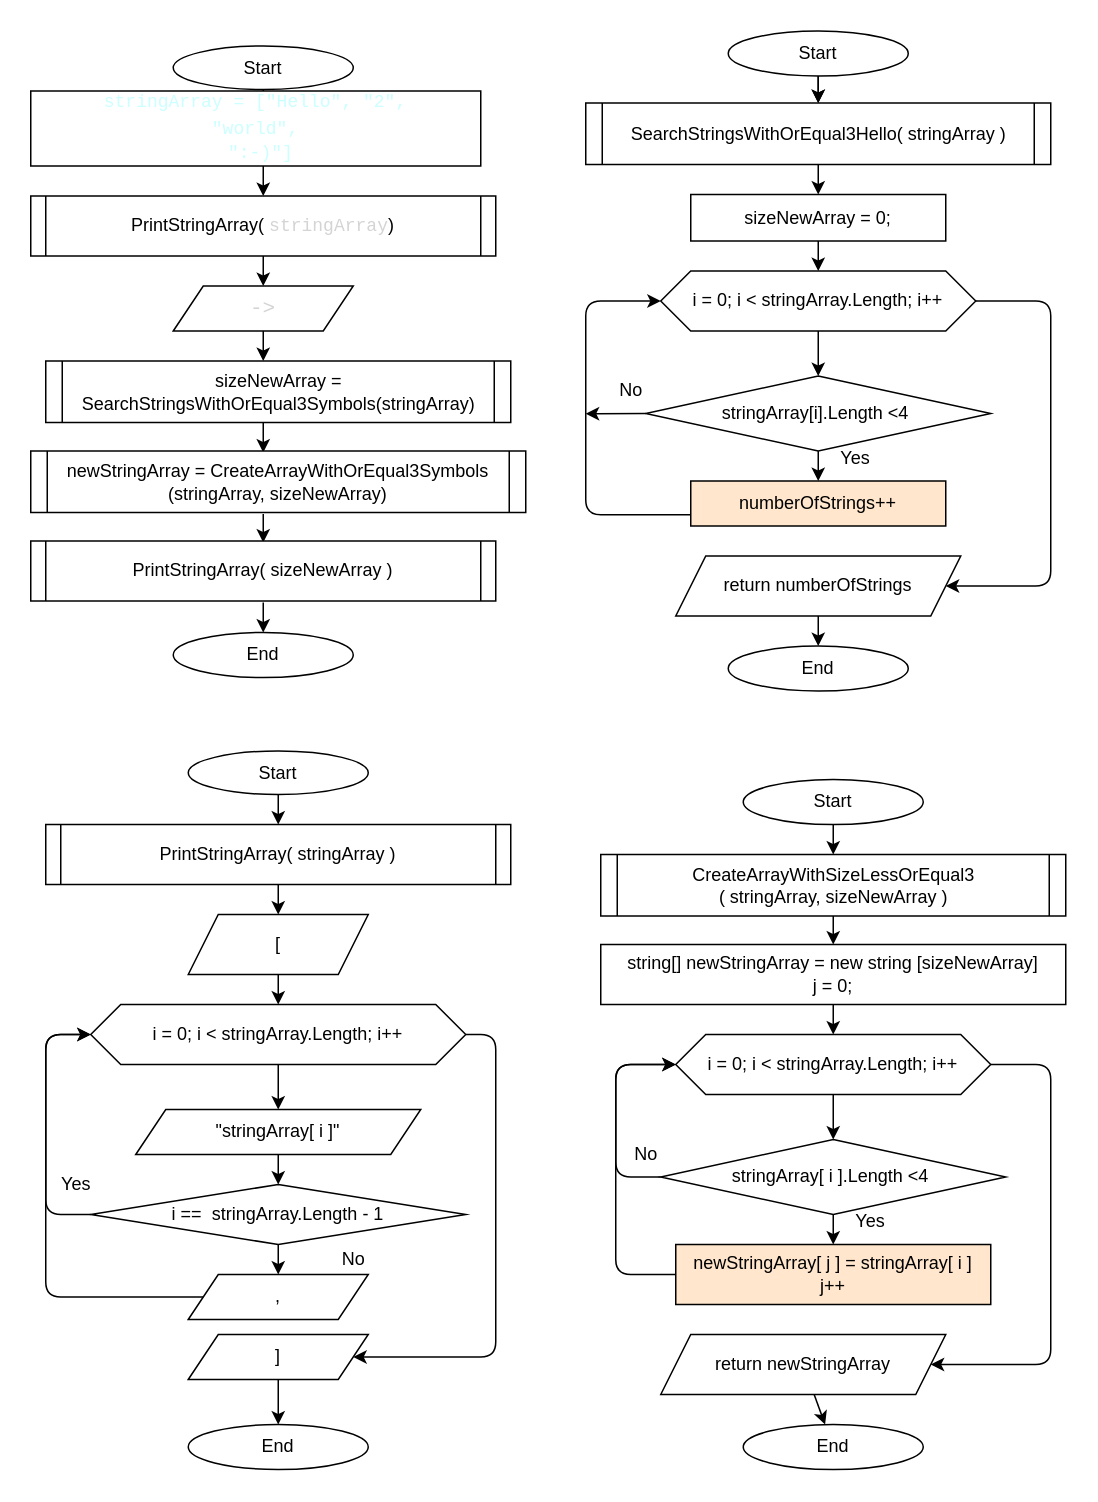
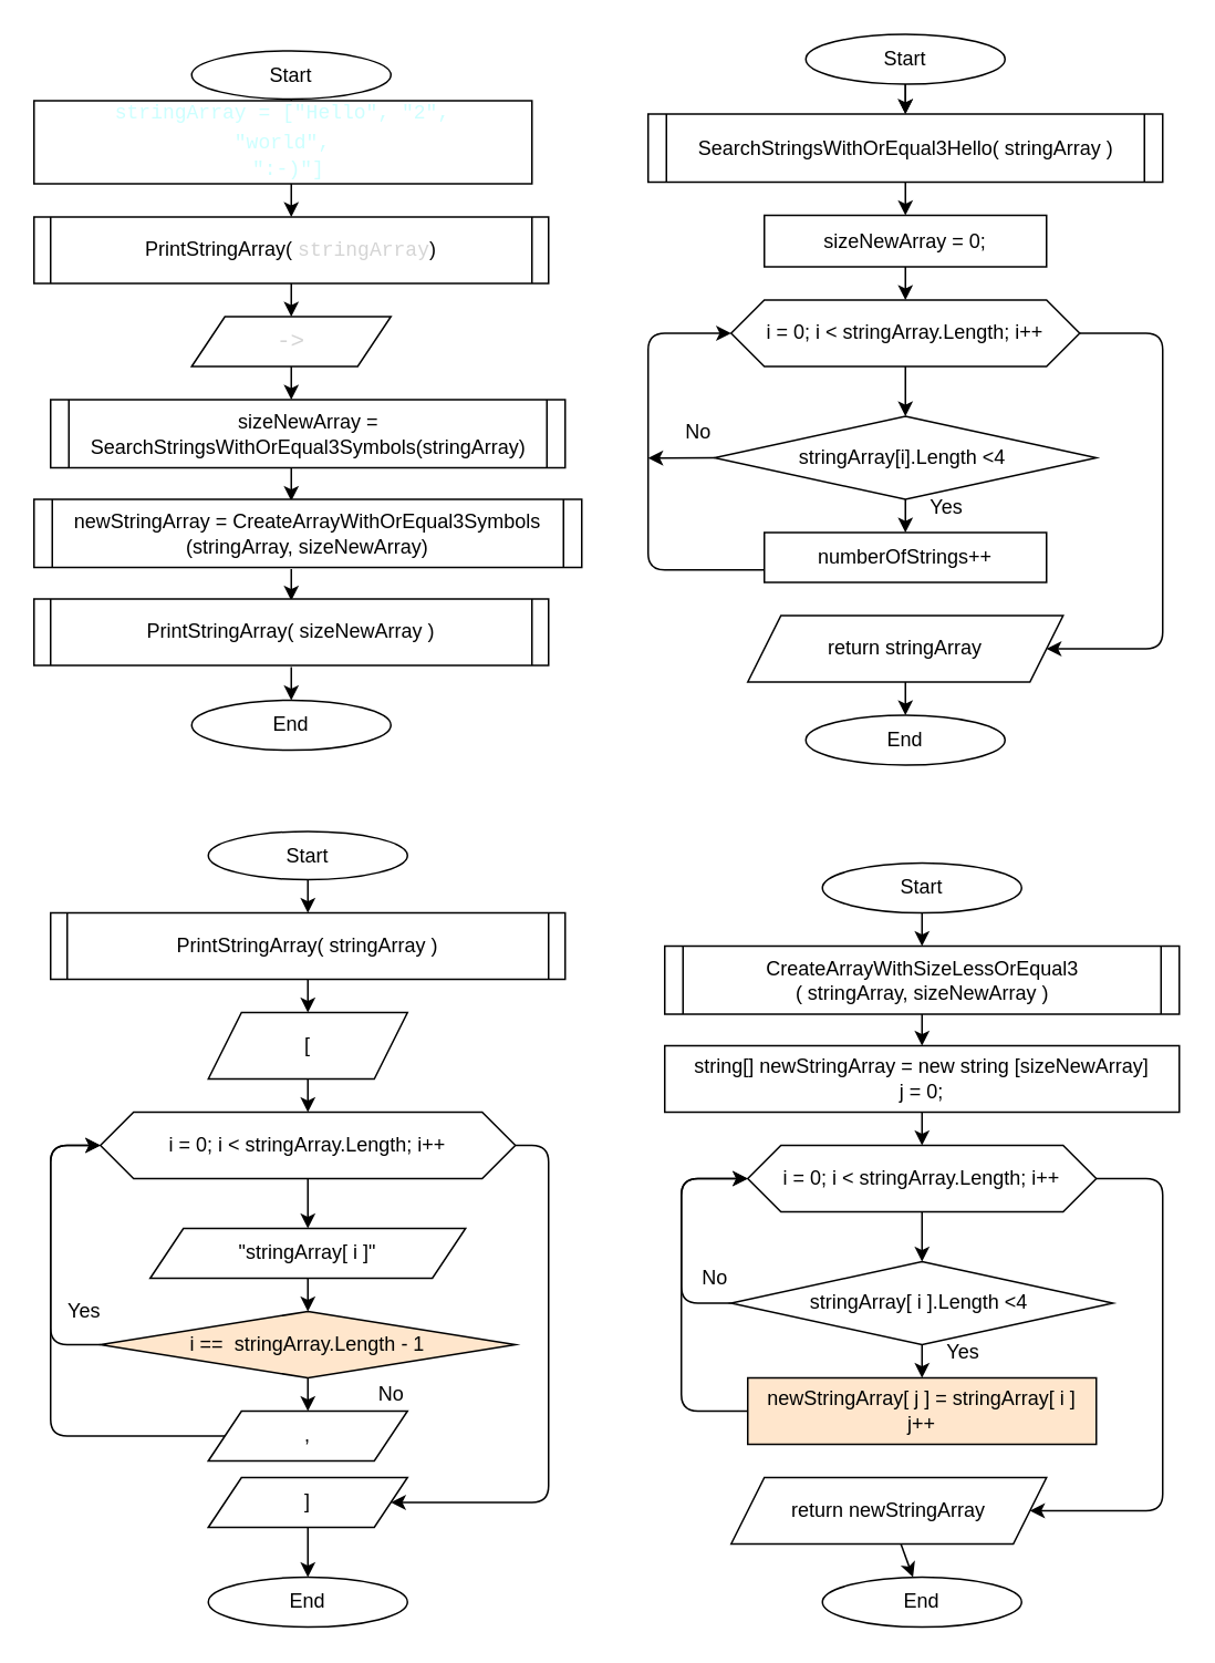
- <mxCell id="33" value="&lt;span&gt;numberOfStrings++&lt;/span&gt;" style="whiteSpace=wrap;html=1;labelBackgroundColor=none;fillColor=#ffe6cc;" parent="1" vertex="1"><mxGeometry x="460" y="320" width="170" height="30" as="geometry" /></mxCell>
+ <mxCell id="33" value="&lt;span&gt;numberOfStrings++&lt;/span&gt;" style="whiteSpace=wrap;html=1;labelBackgroundColor=none;" parent="1" vertex="1"><mxGeometry x="460" y="320" width="170" height="30" as="geometry" /></mxCell>
- <mxCell id="34" value="return numberOfStrings" style="shape=parallelogram;perimeter=parallelogramPerimeter;whiteSpace=wrap;html=1;fixedSize=1;labelBackgroundColor=none;" parent="1" vertex="1"><mxGeometry x="450" y="370" width="190" height="40" as="geometry" /></mxCell>
+ <mxCell id="34" value="return stringArray" style="shape=parallelogram;perimeter=parallelogramPerimeter;whiteSpace=wrap;html=1;fixedSize=1;labelBackgroundColor=none;" parent="1" vertex="1"><mxGeometry x="450" y="370" width="190" height="40" as="geometry" /></mxCell>
- <mxCell id="51" value="i ==&amp;nbsp;&amp;nbsp;stringArray.Length - 1" style="rhombus;whiteSpace=wrap;html=1;labelBackgroundColor=none;" parent="1" vertex="1"><mxGeometry x="60" y="789" width="250" height="40" as="geometry" /></mxCell>
+ <mxCell id="51" value="i ==&amp;nbsp;&amp;nbsp;stringArray.Length - 1" style="rhombus;whiteSpace=wrap;html=1;labelBackgroundColor=none;fillColor=#ffe6cc;" parent="1" vertex="1"><mxGeometry x="60" y="789" width="250" height="40" as="geometry" /></mxCell>
